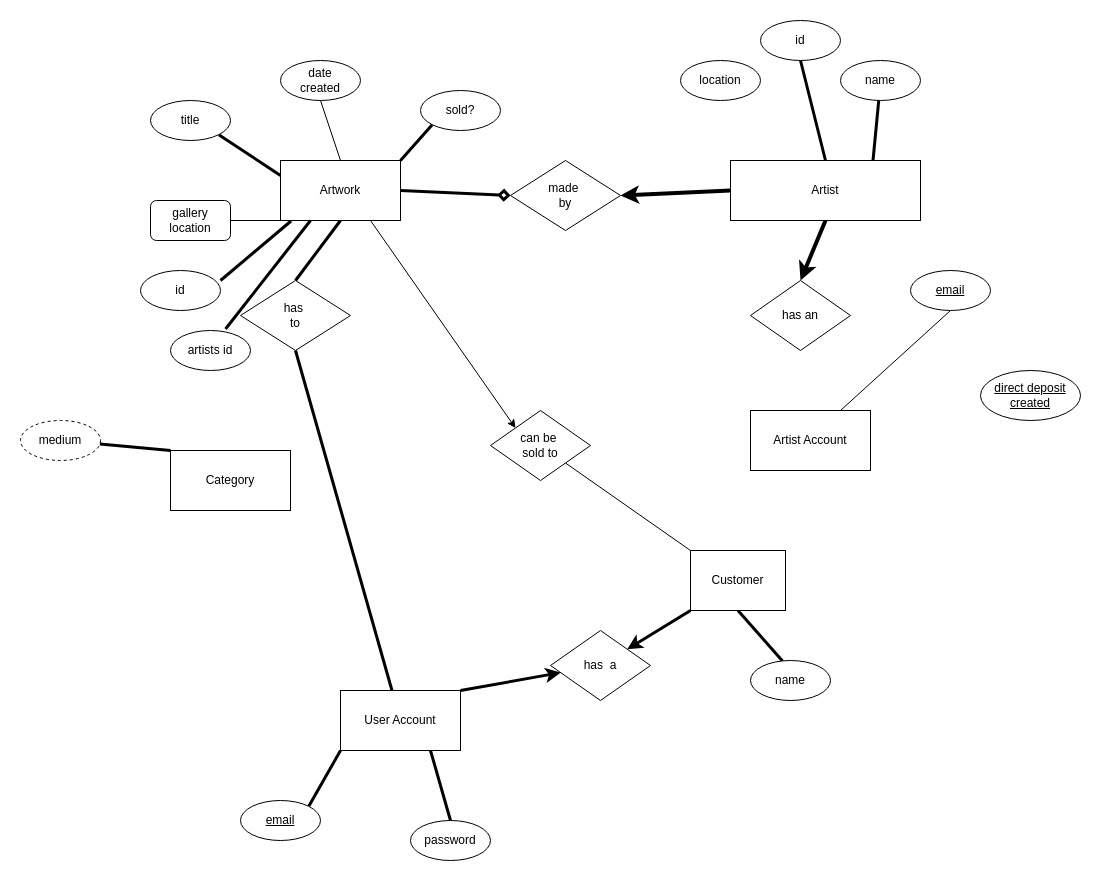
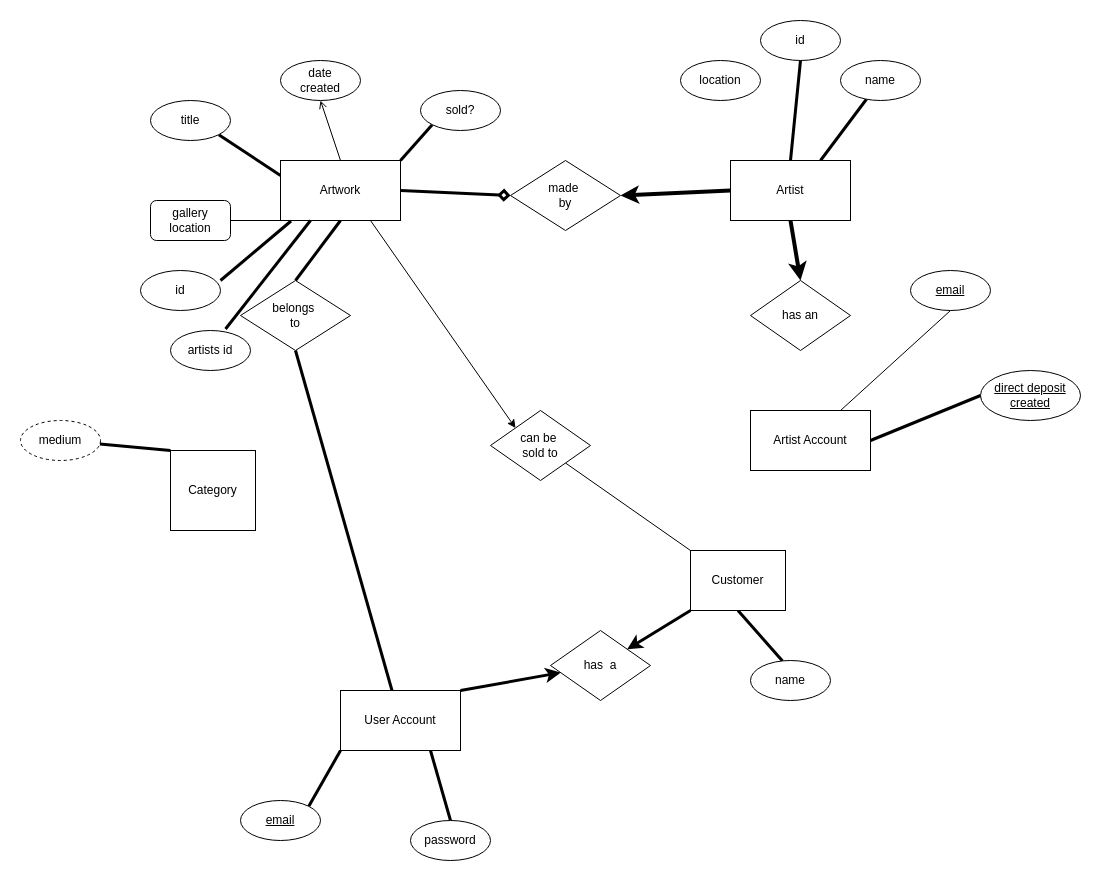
- <mxCell id="2" style="edgeStyle=none;html=1;exitX=0.5;exitY=0;exitDx=0;exitDy=0;entryX=0.5;entryY=1;entryDx=0;entryDy=0;endArrow=none;endFill=0;strokeWidth=1;" parent="1" source="9" target="22" edge="1"><mxGeometry relative="1" as="geometry" /></mxCell>
+ <mxCell id="2" style="edgeStyle=none;html=1;exitX=0.5;exitY=0;exitDx=0;exitDy=0;entryX=0.5;entryY=1;entryDx=0;entryDy=0;endArrow=open;endFill=0;strokeWidth=1;" parent="1" source="9" target="22" edge="1"><mxGeometry relative="1" as="geometry" /></mxCell>
- <mxCell id="13" value="Artist" style="rounded=0;whiteSpace=wrap;html=1;" parent="1" vertex="1"><mxGeometry x="730" y="160" width="190" height="60" as="geometry" /></mxCell>
+ <mxCell id="13" value="Artist" style="rounded=0;whiteSpace=wrap;html=1;" parent="1" vertex="1"><mxGeometry x="730" y="160" width="120" height="60" as="geometry" /></mxCell>
- <mxCell id="38" value="has&amp;nbsp;&lt;br&gt;to" style="rhombus;whiteSpace=wrap;html=1;" parent="1" vertex="1"><mxGeometry x="240" y="280" width="110" height="70" as="geometry" /></mxCell>
+ <mxCell id="38" value="belongs&amp;nbsp;&lt;br&gt;to" style="rhombus;whiteSpace=wrap;html=1;" parent="1" vertex="1"><mxGeometry x="240" y="280" width="110" height="70" as="geometry" /></mxCell>
+ <mxCell id="28" style="edgeStyle=none;html=1;exitX=1;exitY=0.5;exitDx=0;exitDy=0;entryX=0;entryY=0.5;entryDx=0;entryDy=0;endArrow=none;endFill=0;strokeWidth=3;" parent="1" source="29" target="24" edge="1"><mxGeometry relative="1" as="geometry" /></mxCell>
- <mxCell id="19" value="Category" style="rounded=0;whiteSpace=wrap;html=1;" parent="1" vertex="1"><mxGeometry x="170" y="450" width="120" height="60" as="geometry" /></mxCell>
+ <mxCell id="19" value="Category" style="rounded=0;whiteSpace=wrap;html=1;" parent="1" vertex="1"><mxGeometry x="170" y="450" width="85" height="80" as="geometry" /></mxCell>
